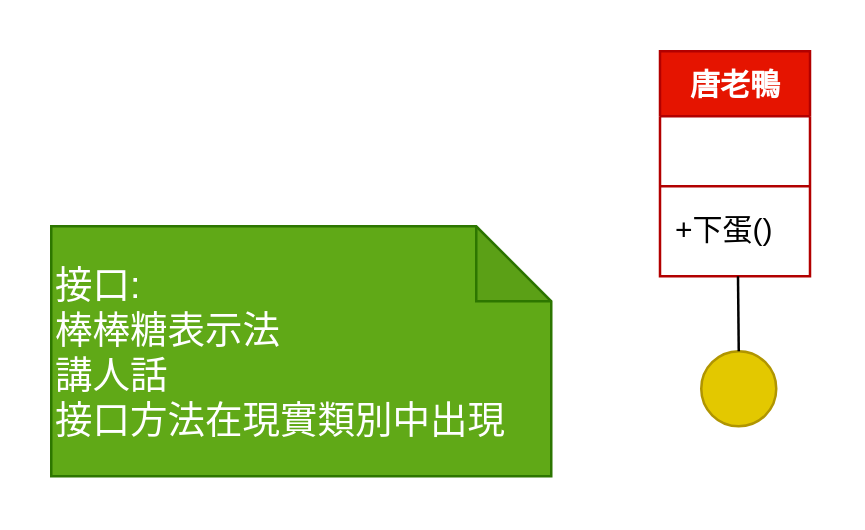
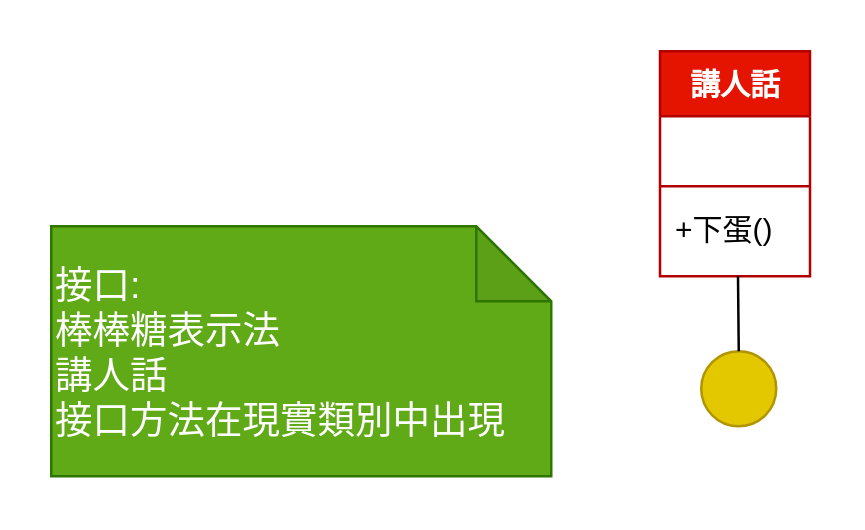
- <mxCell id="2" value="唐老鴨" style="swimlane;fontStyle=1;align=center;verticalAlign=top;childLayout=stackLayout;horizontal=1;startSize=26;horizontalStack=0;resizeParent=1;resizeParentMax=0;resizeLast=0;collapsible=1;marginBottom=0;whiteSpace=wrap;html=1;fillColor=#e51400;fontColor=#ffffff;strokeColor=#B20000;" vertex="1" parent="1"><mxGeometry x="263.5" y="20" width="60" height="90" as="geometry" /></mxCell>
+ <mxCell id="2" value="講人話" style="swimlane;fontStyle=1;align=center;verticalAlign=top;childLayout=stackLayout;horizontal=1;startSize=26;horizontalStack=0;resizeParent=1;resizeParentMax=0;resizeLast=0;collapsible=1;marginBottom=0;whiteSpace=wrap;html=1;fillColor=#e51400;fontColor=#ffffff;strokeColor=#B20000;" vertex="1" parent="1"><mxGeometry x="263.5" y="20" width="60" height="90" as="geometry" /></mxCell>
